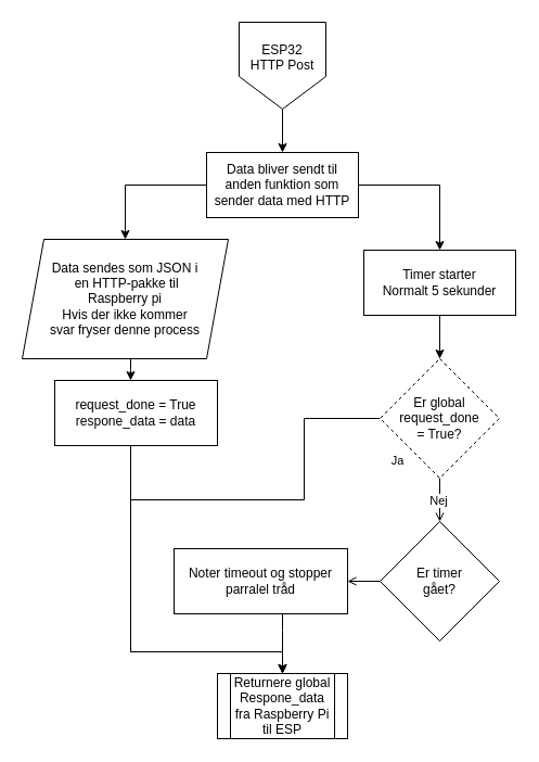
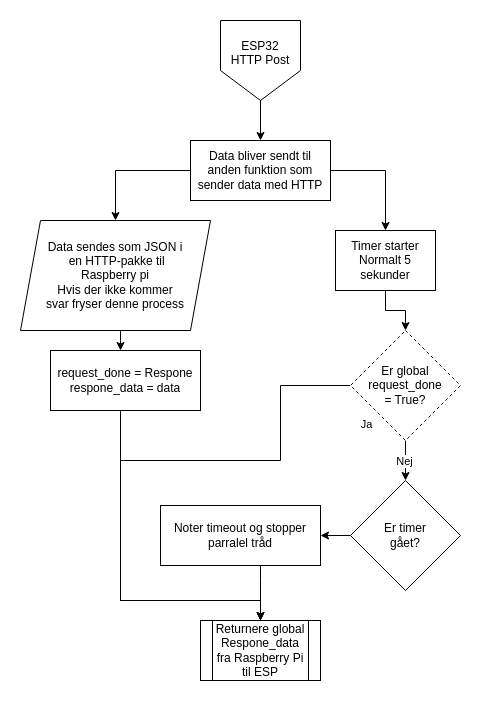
- <mxCell id="9" value="Timer starter&lt;div&gt;Normalt 5 sekunder&lt;/div&gt;" style="rounded=0;whiteSpace=wrap;html=1;" vertex="1" parent="1"><mxGeometry x="335" y="230" width="140" height="60" as="geometry" /></mxCell>
+ <mxCell id="9" value="Timer starter&lt;div&gt;Normalt 5 sekunder&lt;/div&gt;" style="rounded=0;whiteSpace=wrap;html=1;" vertex="1" parent="1"><mxGeometry x="335" y="230" width="100" height="60" as="geometry" /></mxCell>
- <mxCell id="22" value="request_done = True&lt;div&gt;respone_data = data&lt;/div&gt;" style="whiteSpace=wrap;html=1;" vertex="1" parent="1"><mxGeometry x="50" y="350" width="150" height="60" as="geometry" /></mxCell>
+ <mxCell id="22" value="request_done = Respone&lt;div&gt;respone_data = data&lt;/div&gt;" style="whiteSpace=wrap;html=1;" vertex="1" parent="1"><mxGeometry x="50" y="350" width="150" height="60" as="geometry" /></mxCell>
- <mxCell id="15" value="" style="edgeStyle=orthogonalEdgeStyle;rounded=0;orthogonalLoop=1;jettySize=auto;html=1;endArrow=open;" edge="1" parent="1" source="17" target="19"><mxGeometry relative="1" as="geometry" /></mxCell>
+ <mxCell id="15" value="" style="edgeStyle=orthogonalEdgeStyle;rounded=0;orthogonalLoop=1;jettySize=auto;html=1;" edge="1" parent="1" source="17" target="19"><mxGeometry relative="1" as="geometry" /></mxCell>
- <mxCell id="18" value="" style="edgeStyle=orthogonalEdgeStyle;rounded=0;orthogonalLoop=1;jettySize=auto;html=1;endArrow=open;" edge="1" parent="1" source="19" target="21"><mxGeometry relative="1" as="geometry" /></mxCell>
+ <mxCell id="18" value="" style="edgeStyle=orthogonalEdgeStyle;rounded=0;orthogonalLoop=1;jettySize=auto;html=1;" edge="1" parent="1" source="19" target="21"><mxGeometry relative="1" as="geometry" /></mxCell>
